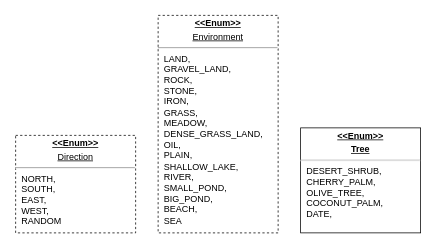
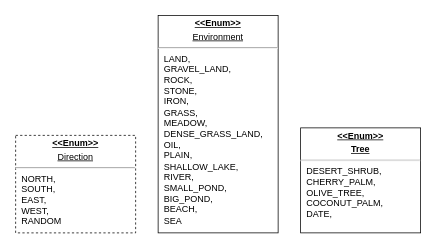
- <mxCell id="3" value="&lt;p style=&quot;margin:0px;margin-top:4px;text-align:center;text-decoration:underline;&quot;&gt;&lt;b&gt;&amp;lt;&amp;lt;Enum&amp;gt;&amp;gt;&lt;/b&gt;&lt;/p&gt;&lt;p style=&quot;margin:0px;margin-top:4px;text-align:center;text-decoration:underline;&quot;&gt;Environment&lt;b&gt;&lt;br&gt;&lt;/b&gt;&lt;/p&gt;&lt;hr&gt;&lt;p style=&quot;margin:0px;margin-left:8px;&quot;&gt;LAND,&lt;/p&gt;&lt;p style=&quot;margin:0px;margin-left:8px;&quot;&gt;GRAVEL_LAND,&lt;/p&gt;&lt;p style=&quot;margin:0px;margin-left:8px;&quot;&gt;ROCK,&lt;/p&gt;&lt;p style=&quot;margin:0px;margin-left:8px;&quot;&gt;STONE,&lt;/p&gt;&lt;p style=&quot;margin:0px;margin-left:8px;&quot;&gt;IRON,&lt;/p&gt;&lt;p style=&quot;margin:0px;margin-left:8px;&quot;&gt;GRASS,&lt;/p&gt;&lt;p style=&quot;margin:0px;margin-left:8px;&quot;&gt;MEADOW,&lt;/p&gt;&lt;p style=&quot;margin:0px;margin-left:8px;&quot;&gt;DENSE_GRASS_LAND,&lt;/p&gt;&lt;p style=&quot;margin:0px;margin-left:8px;&quot;&gt;OIL,&lt;/p&gt;&lt;p style=&quot;margin:0px;margin-left:8px;&quot;&gt;PLAIN,&lt;/p&gt;&lt;p style=&quot;margin:0px;margin-left:8px;&quot;&gt;SHALLOW_LAKE,&lt;/p&gt;&lt;p style=&quot;margin:0px;margin-left:8px;&quot;&gt;RIVER,&lt;/p&gt;&lt;p style=&quot;margin:0px;margin-left:8px;&quot;&gt;SMALL_POND,&lt;/p&gt;&lt;p style=&quot;margin:0px;margin-left:8px;&quot;&gt;BIG_POND,&lt;/p&gt;&lt;p style=&quot;margin:0px;margin-left:8px;&quot;&gt;BEACH,&lt;/p&gt;&lt;p style=&quot;margin:0px;margin-left:8px;&quot;&gt;SEA&lt;/p&gt;&lt;p style=&quot;margin:0px;margin-left:8px;&quot;&gt;&lt;br&gt;&lt;/p&gt;&lt;p style=&quot;margin:0px;margin-left:8px;&quot;&gt;&lt;br&gt;&lt;/p&gt;" style="verticalAlign=top;align=left;overflow=fill;fontSize=12;fontFamily=Helvetica;html=1;whiteSpace=wrap;dashed=1;" parent="1" vertex="1"><mxGeometry x="210" y="20" width="160" height="290" as="geometry" /></mxCell>
+ <mxCell id="3" value="&lt;p style=&quot;margin:0px;margin-top:4px;text-align:center;text-decoration:underline;&quot;&gt;&lt;b&gt;&amp;lt;&amp;lt;Enum&amp;gt;&amp;gt;&lt;/b&gt;&lt;/p&gt;&lt;p style=&quot;margin:0px;margin-top:4px;text-align:center;text-decoration:underline;&quot;&gt;Environment&lt;b&gt;&lt;br&gt;&lt;/b&gt;&lt;/p&gt;&lt;hr&gt;&lt;p style=&quot;margin:0px;margin-left:8px;&quot;&gt;LAND,&lt;/p&gt;&lt;p style=&quot;margin:0px;margin-left:8px;&quot;&gt;GRAVEL_LAND,&lt;/p&gt;&lt;p style=&quot;margin:0px;margin-left:8px;&quot;&gt;ROCK,&lt;/p&gt;&lt;p style=&quot;margin:0px;margin-left:8px;&quot;&gt;STONE,&lt;/p&gt;&lt;p style=&quot;margin:0px;margin-left:8px;&quot;&gt;IRON,&lt;/p&gt;&lt;p style=&quot;margin:0px;margin-left:8px;&quot;&gt;GRASS,&lt;/p&gt;&lt;p style=&quot;margin:0px;margin-left:8px;&quot;&gt;MEADOW,&lt;/p&gt;&lt;p style=&quot;margin:0px;margin-left:8px;&quot;&gt;DENSE_GRASS_LAND,&lt;/p&gt;&lt;p style=&quot;margin:0px;margin-left:8px;&quot;&gt;OIL,&lt;/p&gt;&lt;p style=&quot;margin:0px;margin-left:8px;&quot;&gt;PLAIN,&lt;/p&gt;&lt;p style=&quot;margin:0px;margin-left:8px;&quot;&gt;SHALLOW_LAKE,&lt;/p&gt;&lt;p style=&quot;margin:0px;margin-left:8px;&quot;&gt;RIVER,&lt;/p&gt;&lt;p style=&quot;margin:0px;margin-left:8px;&quot;&gt;SMALL_POND,&lt;/p&gt;&lt;p style=&quot;margin:0px;margin-left:8px;&quot;&gt;BIG_POND,&lt;/p&gt;&lt;p style=&quot;margin:0px;margin-left:8px;&quot;&gt;BEACH,&lt;/p&gt;&lt;p style=&quot;margin:0px;margin-left:8px;&quot;&gt;SEA&lt;/p&gt;&lt;p style=&quot;margin:0px;margin-left:8px;&quot;&gt;&lt;br&gt;&lt;/p&gt;&lt;p style=&quot;margin:0px;margin-left:8px;&quot;&gt;&lt;br&gt;&lt;/p&gt;" style="verticalAlign=top;align=left;overflow=fill;fontSize=12;fontFamily=Helvetica;html=1;whiteSpace=wrap;" parent="1" vertex="1"><mxGeometry x="210" y="20" width="160" height="290" as="geometry" /></mxCell>
